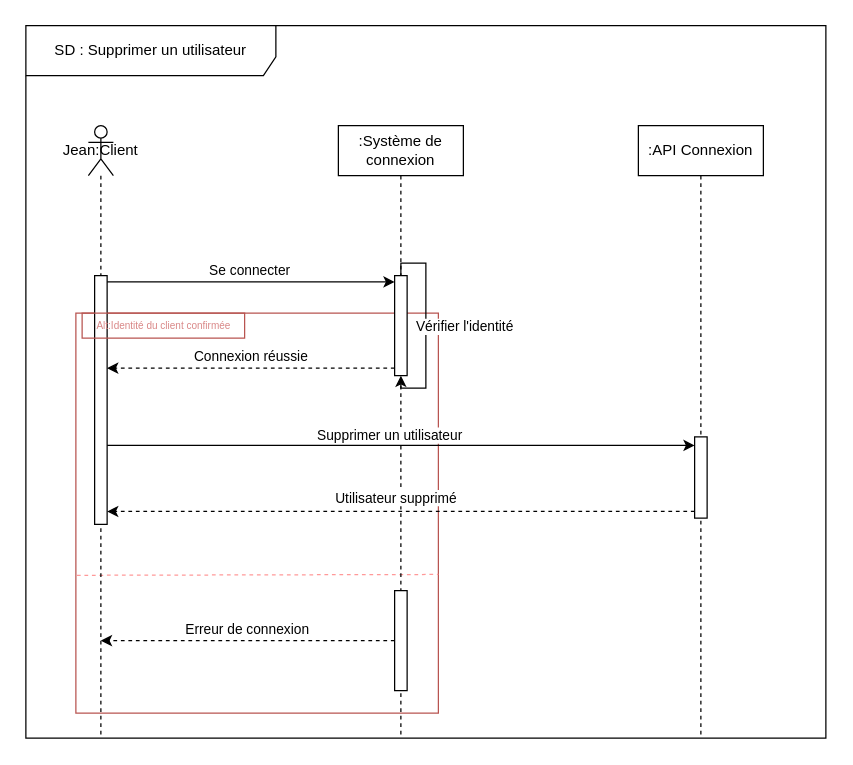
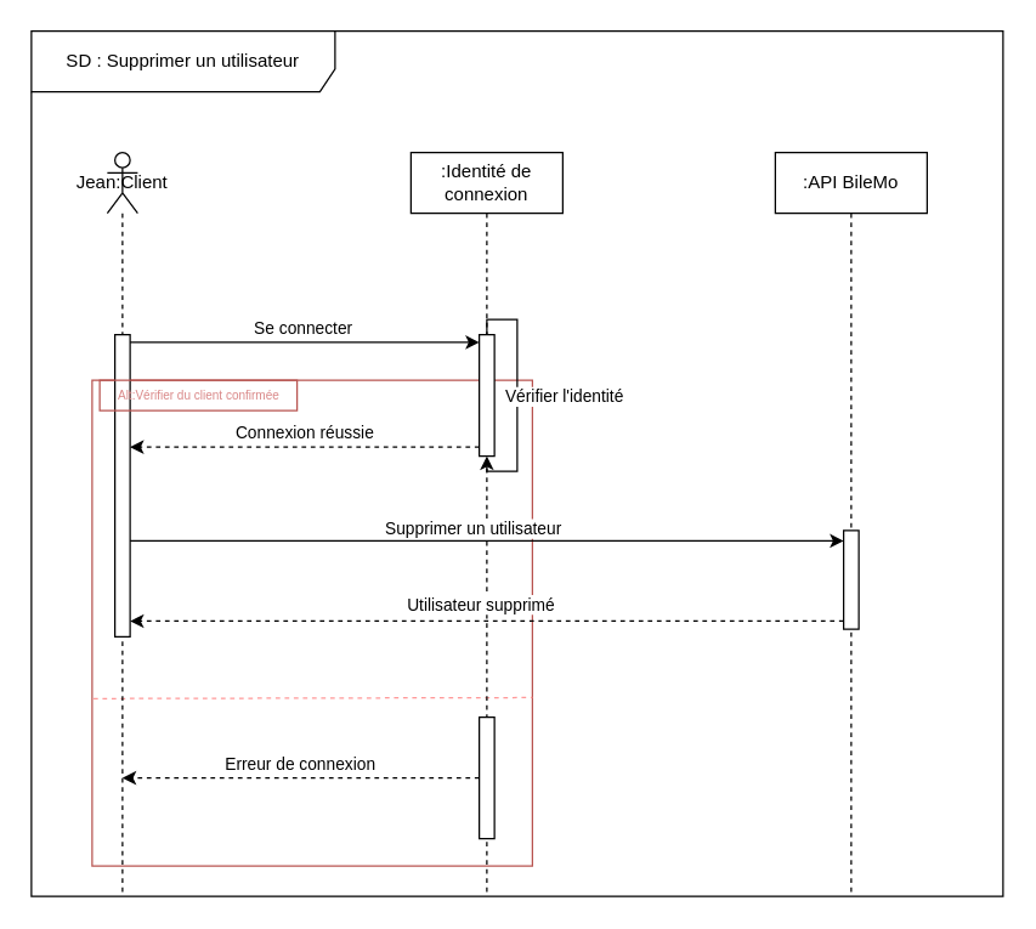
- <mxCell id="7" value=":Système de connexion" style="shape=umlLifeline;perimeter=lifelinePerimeter;whiteSpace=wrap;html=1;container=1;dropTarget=0;collapsible=0;recursiveResize=0;outlineConnect=0;portConstraint=eastwest;newEdgeStyle={&quot;curved&quot;:0,&quot;rounded&quot;:0};" parent="1" vertex="1"><mxGeometry x="270" y="100" width="100" height="490" as="geometry" /></mxCell>
+ <mxCell id="7" value=":Identité de connexion" style="shape=umlLifeline;perimeter=lifelinePerimeter;whiteSpace=wrap;html=1;container=1;dropTarget=0;collapsible=0;recursiveResize=0;outlineConnect=0;portConstraint=eastwest;newEdgeStyle={&quot;curved&quot;:0,&quot;rounded&quot;:0};" parent="1" vertex="1"><mxGeometry x="270" y="100" width="100" height="490" as="geometry" /></mxCell>
- <mxCell id="12" value=":API Connexion" style="shape=umlLifeline;perimeter=lifelinePerimeter;whiteSpace=wrap;html=1;container=1;dropTarget=0;collapsible=0;recursiveResize=0;outlineConnect=0;portConstraint=eastwest;newEdgeStyle={&quot;curved&quot;:0,&quot;rounded&quot;:0};" parent="1" vertex="1"><mxGeometry x="510" y="100" width="100" height="490" as="geometry" /></mxCell>
+ <mxCell id="12" value=":API BileMo" style="shape=umlLifeline;perimeter=lifelinePerimeter;whiteSpace=wrap;html=1;container=1;dropTarget=0;collapsible=0;recursiveResize=0;outlineConnect=0;portConstraint=eastwest;newEdgeStyle={&quot;curved&quot;:0,&quot;rounded&quot;:0};" parent="1" vertex="1"><mxGeometry x="510" y="100" width="100" height="490" as="geometry" /></mxCell>
- <mxCell id="24" value="Alt:Identité du client confirmée" style="text;html=1;align=center;verticalAlign=middle;resizable=0;points=[];autosize=1;strokeColor=#b85450;fillColor=none;fontColor=#d98787;fontSize=8;" parent="1" vertex="1"><mxGeometry x="65" y="250" width="130" height="20" as="geometry" /></mxCell>
+ <mxCell id="24" value="Alt:Vérifier du client confirmée" style="text;html=1;align=center;verticalAlign=middle;resizable=0;points=[];autosize=1;strokeColor=#b85450;fillColor=none;fontColor=#d98787;fontSize=8;" parent="1" vertex="1"><mxGeometry x="65" y="250" width="130" height="20" as="geometry" /></mxCell>
